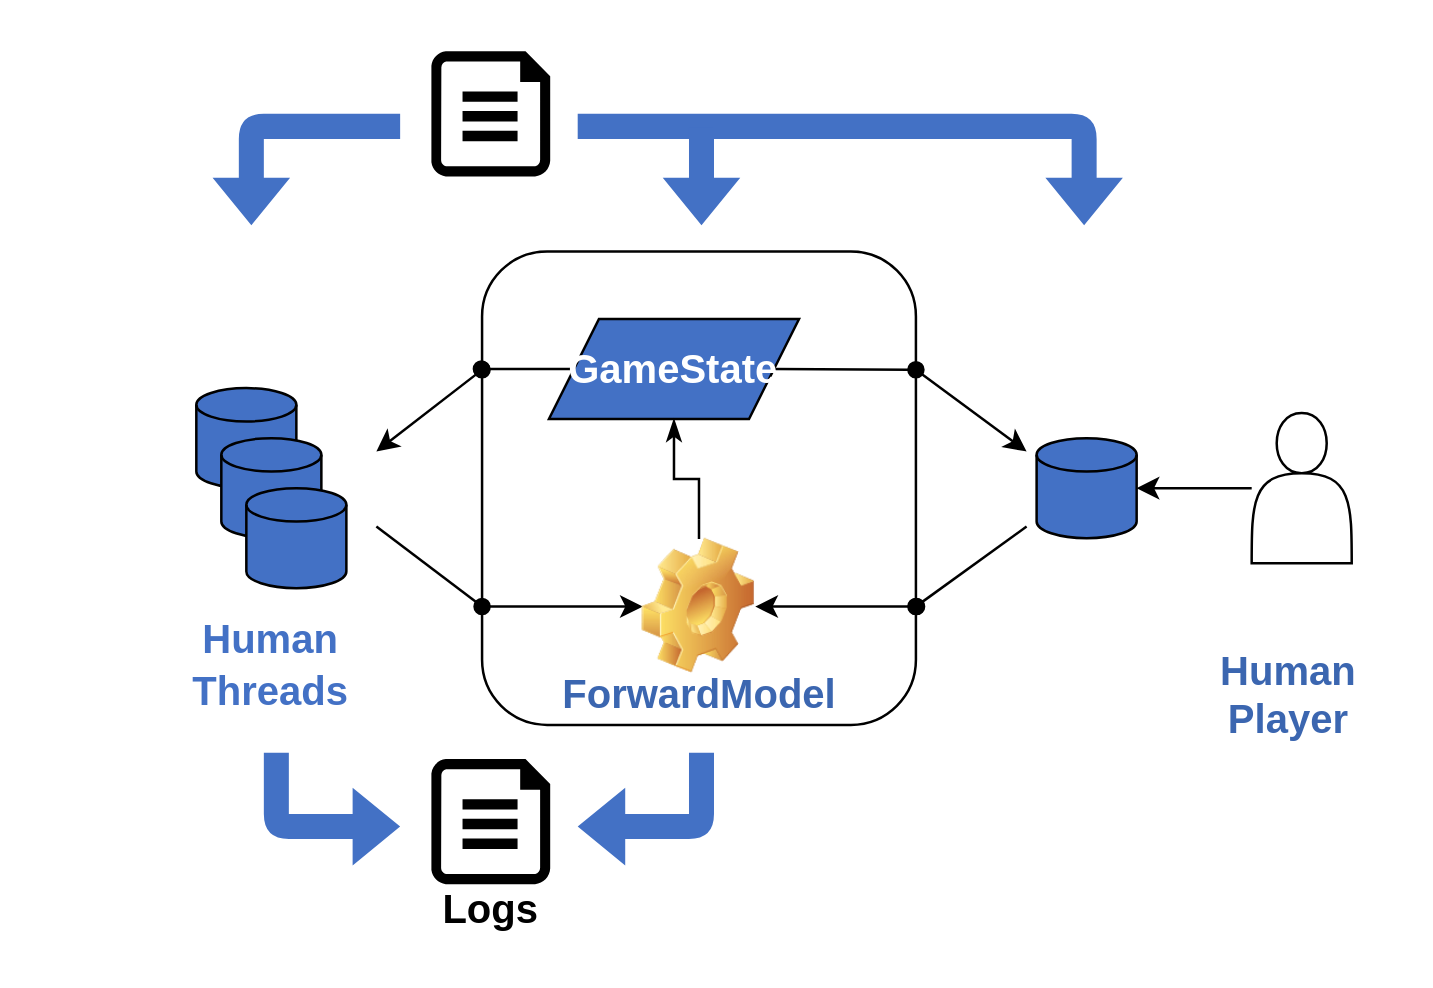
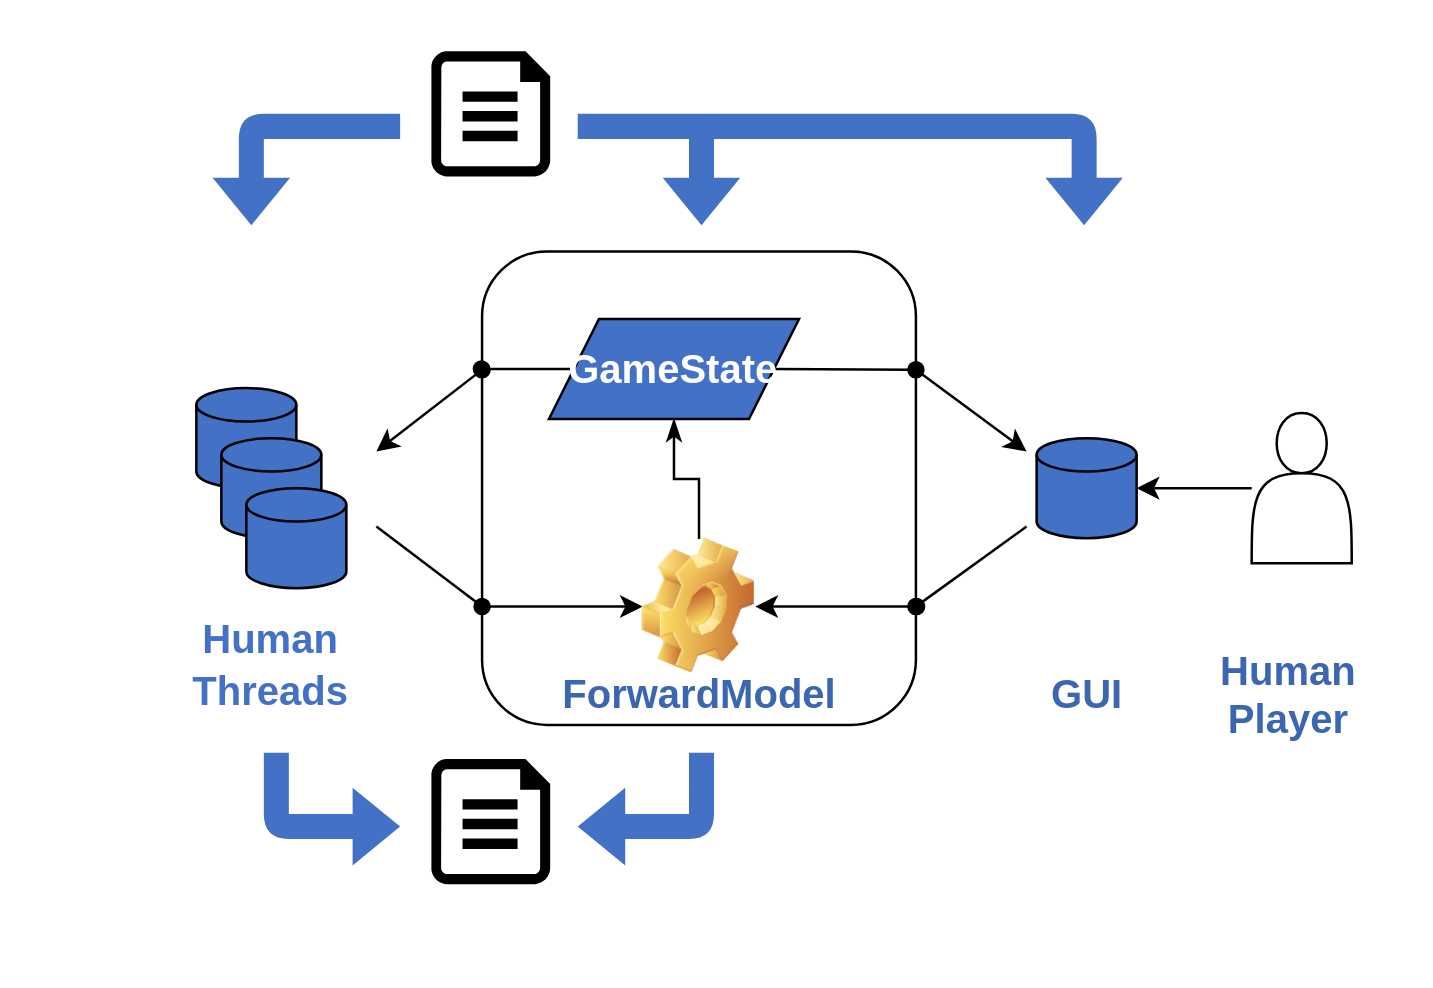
+ <mxCell id="21" value="&lt;font color=&quot;#3B66B0&quot;&gt;&lt;b&gt;&lt;font style=&quot;font-size: 16px&quot;&gt;GUI&lt;/font&gt;&lt;/b&gt;&lt;/font&gt;" style="text;html=1;strokeColor=none;fillColor=none;align=center;verticalAlign=bottom;whiteSpace=wrap;rounded=0;fontColor=#3399FF;" parent="1" vertex="1"><mxGeometry x="395.54" y="258" width="76.91" height="31.33" as="geometry" /></mxCell>
- <mxCell id="33" value="&lt;b&gt;&lt;font style=&quot;font-size: 16px&quot;&gt;Logs&lt;/font&gt;&lt;/b&gt;" style="text;html=1;strokeColor=none;fillColor=none;align=center;verticalAlign=middle;whiteSpace=wrap;rounded=0;" parent="31" vertex="1"><mxGeometry x="3.75" y="50" width="40" height="20" as="geometry" /></mxCell>
